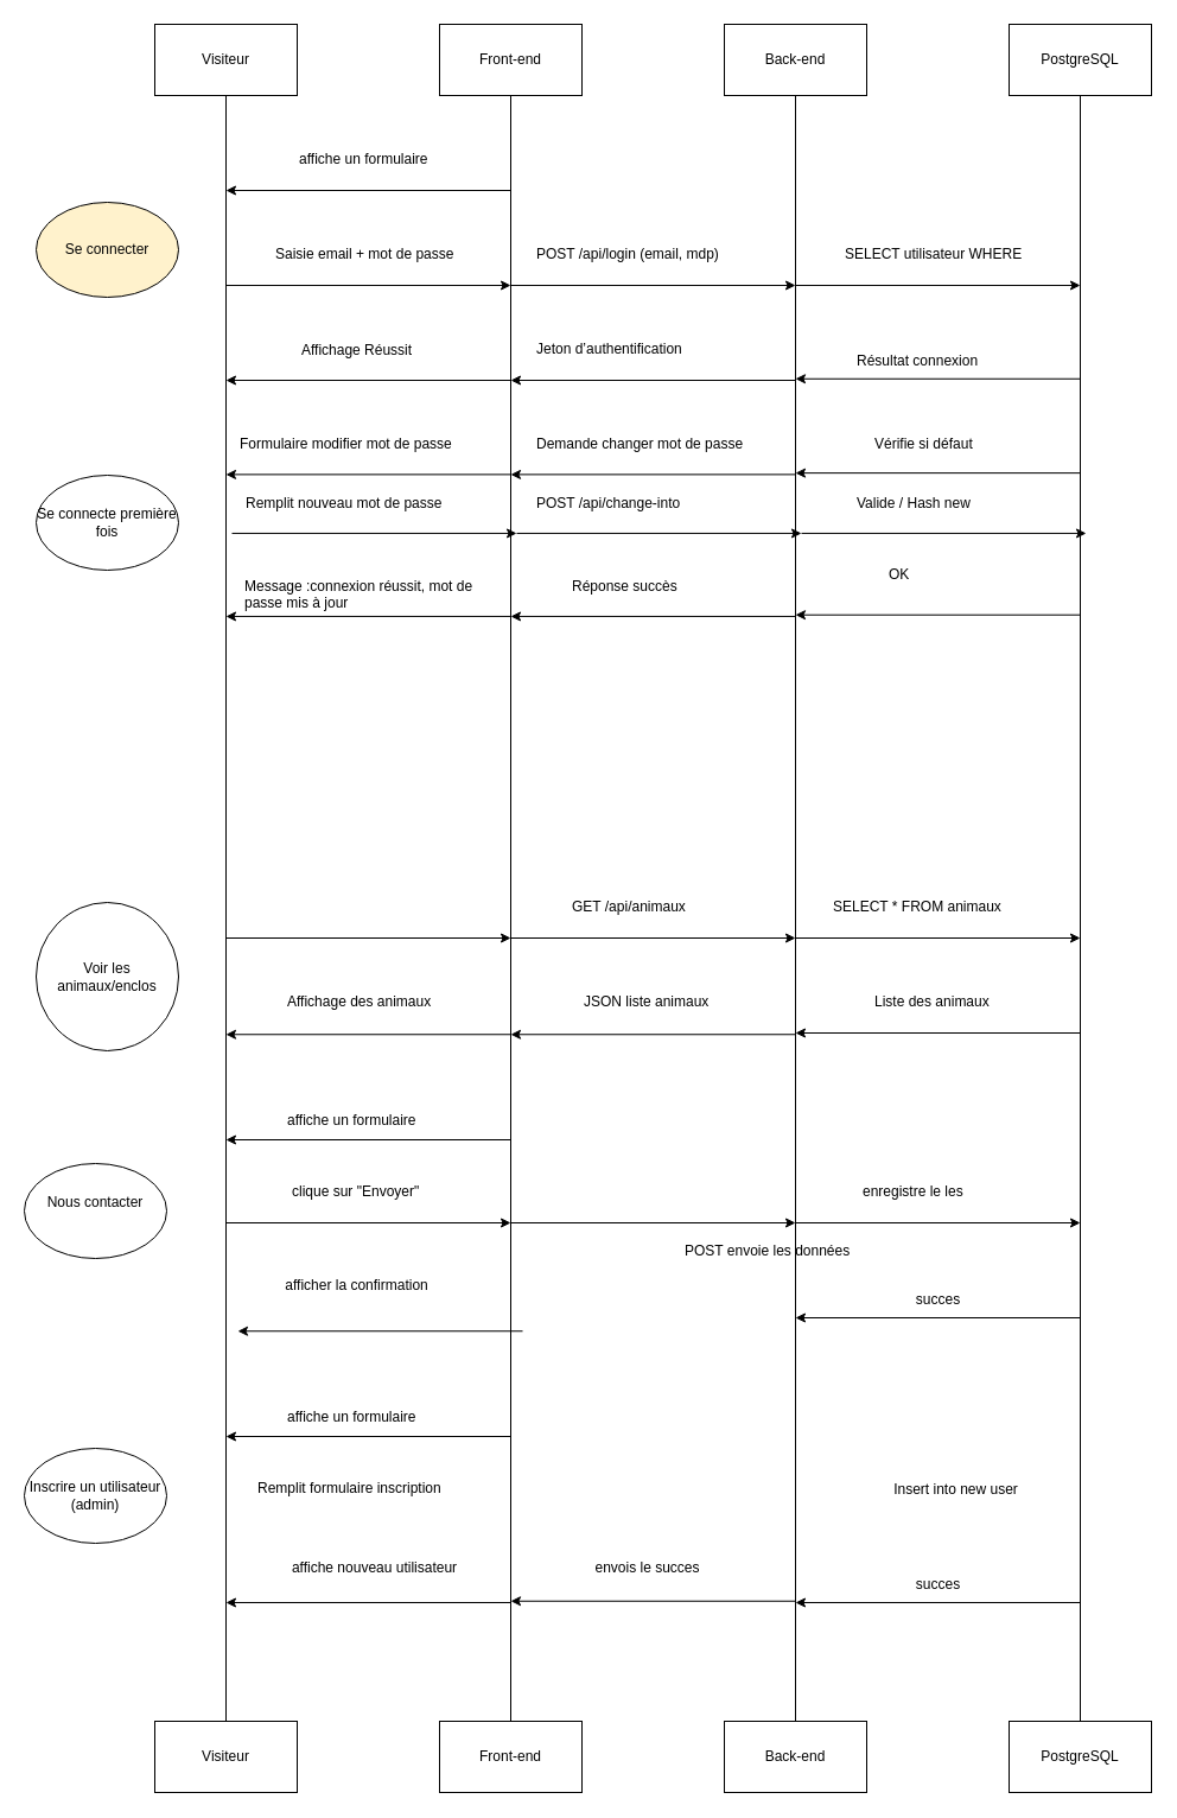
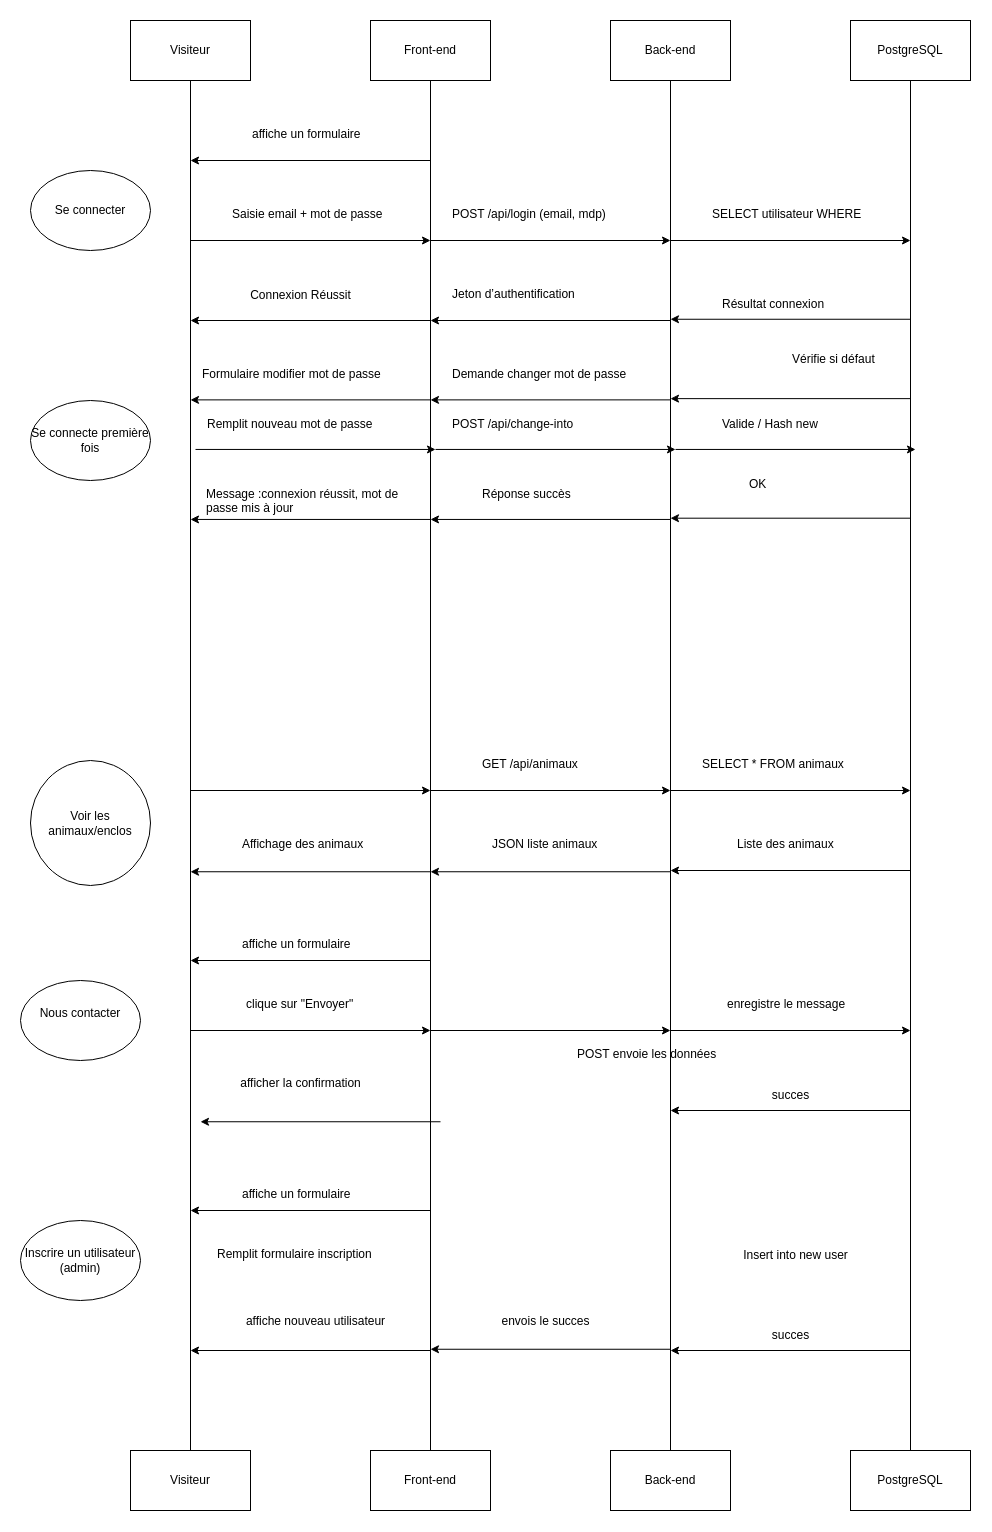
- <mxCell id="2" value="Se connecter" style="ellipse;whiteSpace=wrap;html=1;fillColor=#fff2cc;" vertex="1" parent="1"><mxGeometry x="30" y="170" width="120" height="80" as="geometry" /></mxCell>
+ <mxCell id="2" value="Se connecter" style="ellipse;whiteSpace=wrap;html=1;" vertex="1" parent="1"><mxGeometry x="30" y="170" width="120" height="80" as="geometry" /></mxCell>
- <mxCell id="12" value="Affichage Réussit" style="text;html=1;align=center;verticalAlign=middle;resizable=0;points=[];autosize=1;strokeColor=none;fillColor=none;" vertex="1" parent="1"><mxGeometry x="240" y="280" width="120" height="30" as="geometry" /></mxCell>
+ <mxCell id="12" value="Connexion Réussit" style="text;html=1;align=center;verticalAlign=middle;resizable=0;points=[];autosize=1;strokeColor=none;fillColor=none;" vertex="1" parent="1"><mxGeometry x="240" y="280" width="120" height="30" as="geometry" /></mxCell>
- <mxCell id="65" value="Vérifie si défaut" style="text;whiteSpace=wrap;" vertex="1" parent="1"><mxGeometry x="735" y="360" width="120" height="40" as="geometry" /></mxCell>
+ <mxCell id="65" value="Vérifie si défaut" style="text;whiteSpace=wrap;" vertex="1" parent="1"><mxGeometry x="790" y="345" width="120" height="40" as="geometry" /></mxCell>
- <mxCell id="43" value="enregistre le les" style="text;whiteSpace=wrap;html=1;" vertex="1" parent="1"><mxGeometry x="725" y="990" width="150" height="30" as="geometry" /></mxCell>
+ <mxCell id="43" value="enregistre le message" style="text;whiteSpace=wrap;html=1;" vertex="1" parent="1"><mxGeometry x="725" y="990" width="150" height="30" as="geometry" /></mxCell>
- <mxCell id="59" value="Insert into new user" style="text;html=1;align=center;verticalAlign=middle;resizable=0;points=[];autosize=1;strokeColor=none;fillColor=none;" vertex="1" parent="1"><mxGeometry x="740" y="1240" width="130" height="30" as="geometry" /></mxCell>
+ <mxCell id="59" value="Insert into new user" style="text;html=1;align=center;verticalAlign=middle;resizable=0;points=[];autosize=1;strokeColor=none;fillColor=none;" vertex="1" parent="1"><mxGeometry x="730" y="1240" width="130" height="30" as="geometry" /></mxCell>
